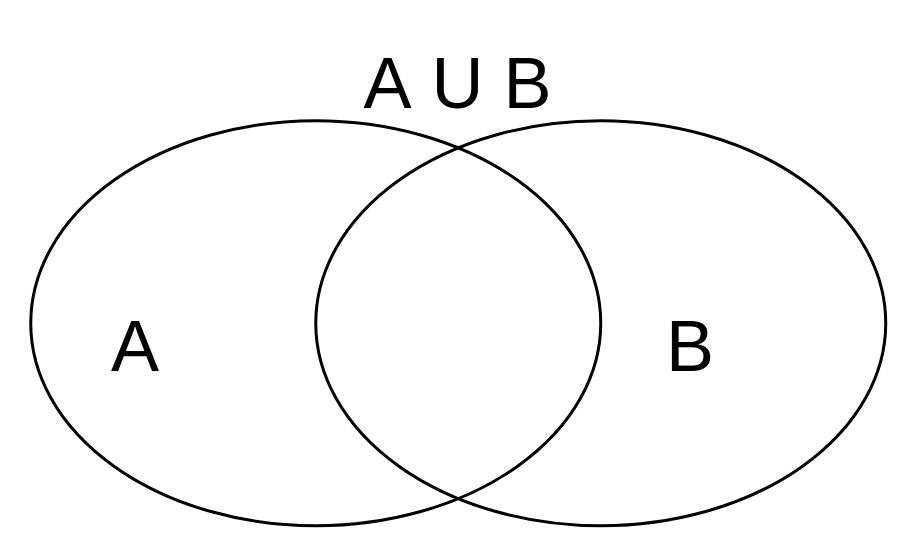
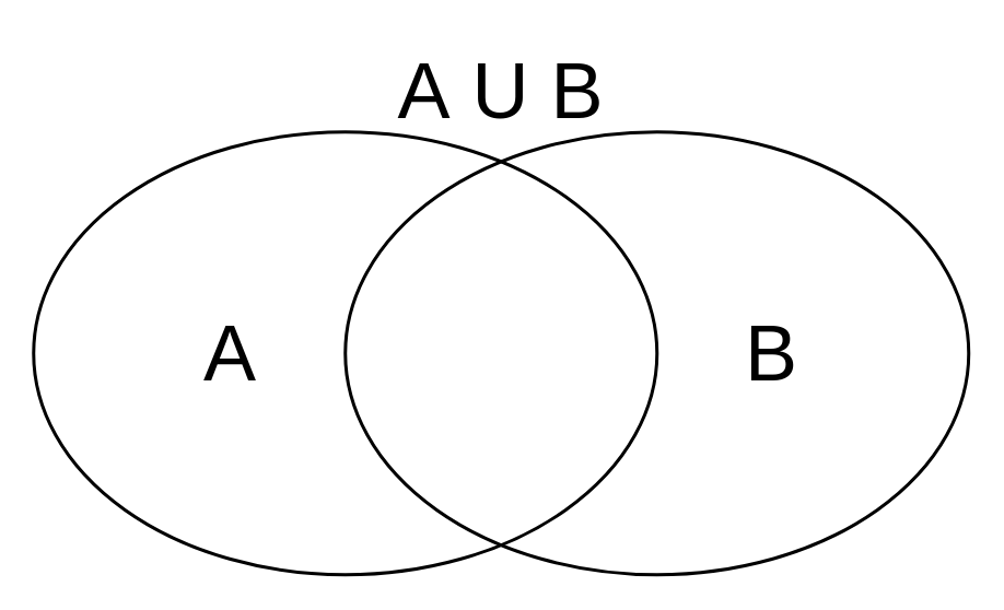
- <mxCell id="4" value="A" style="text;html=1;align=center;verticalAlign=middle;whiteSpace=wrap;rounded=0;fontSize=48;fontStyle=0" vertex="1" parent="1"><mxGeometry x="60" y="195" width="60" height="70" as="geometry" /></mxCell>
+ <mxCell id="4" value="A" style="text;html=1;align=center;verticalAlign=middle;whiteSpace=wrap;rounded=0;fontSize=48;fontStyle=0" vertex="1" parent="1"><mxGeometry x="110" y="180" width="60" height="70" as="geometry" /></mxCell>
- <mxCell id="5" value="&lt;font&gt;B&lt;/font&gt;" style="text;html=1;align=center;verticalAlign=middle;whiteSpace=wrap;rounded=0;fontSize=48;fontStyle=0" vertex="1" parent="1"><mxGeometry x="430" y="195" width="60" height="70" as="geometry" /></mxCell>
+ <mxCell id="5" value="&lt;font&gt;B&lt;/font&gt;" style="text;html=1;align=center;verticalAlign=middle;whiteSpace=wrap;rounded=0;fontSize=48;fontStyle=0" vertex="1" parent="1"><mxGeometry x="440" y="180" width="60" height="70" as="geometry" /></mxCell>
